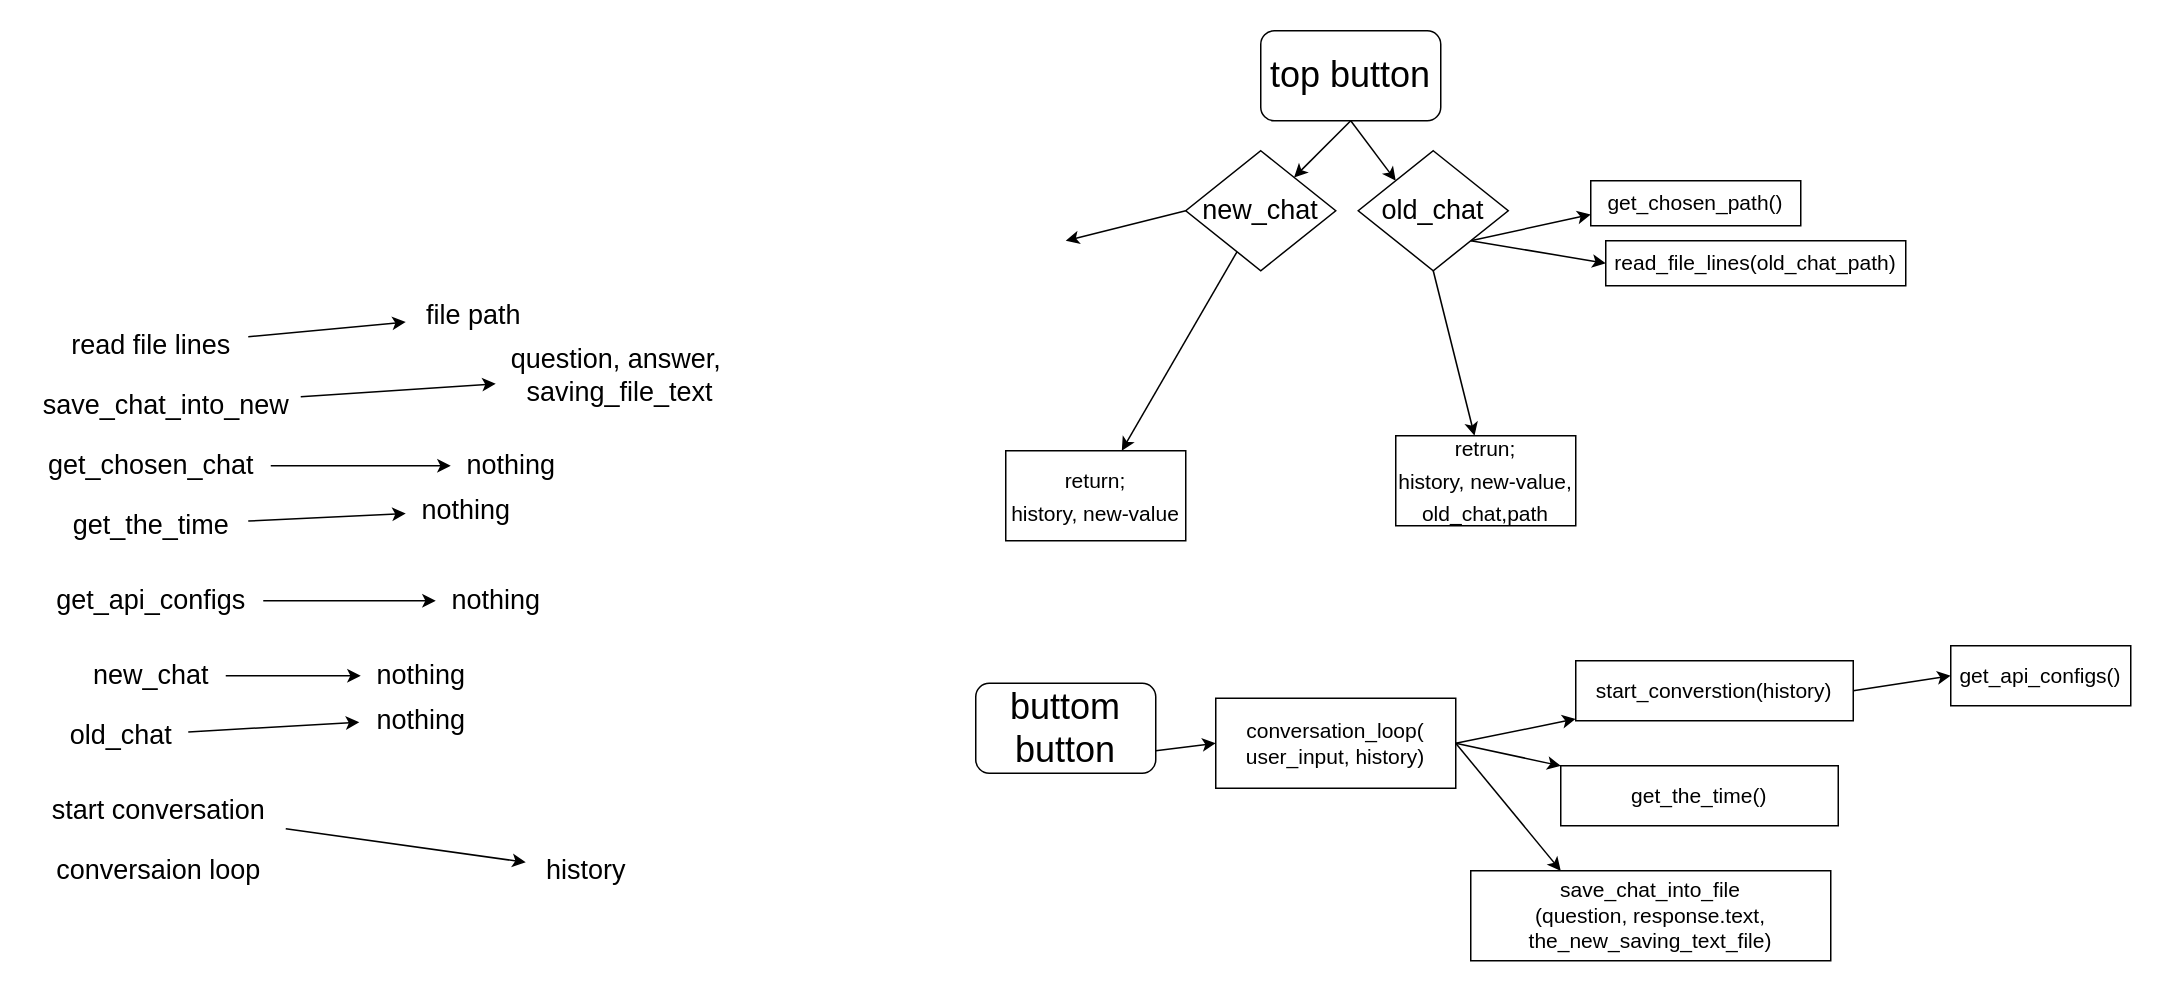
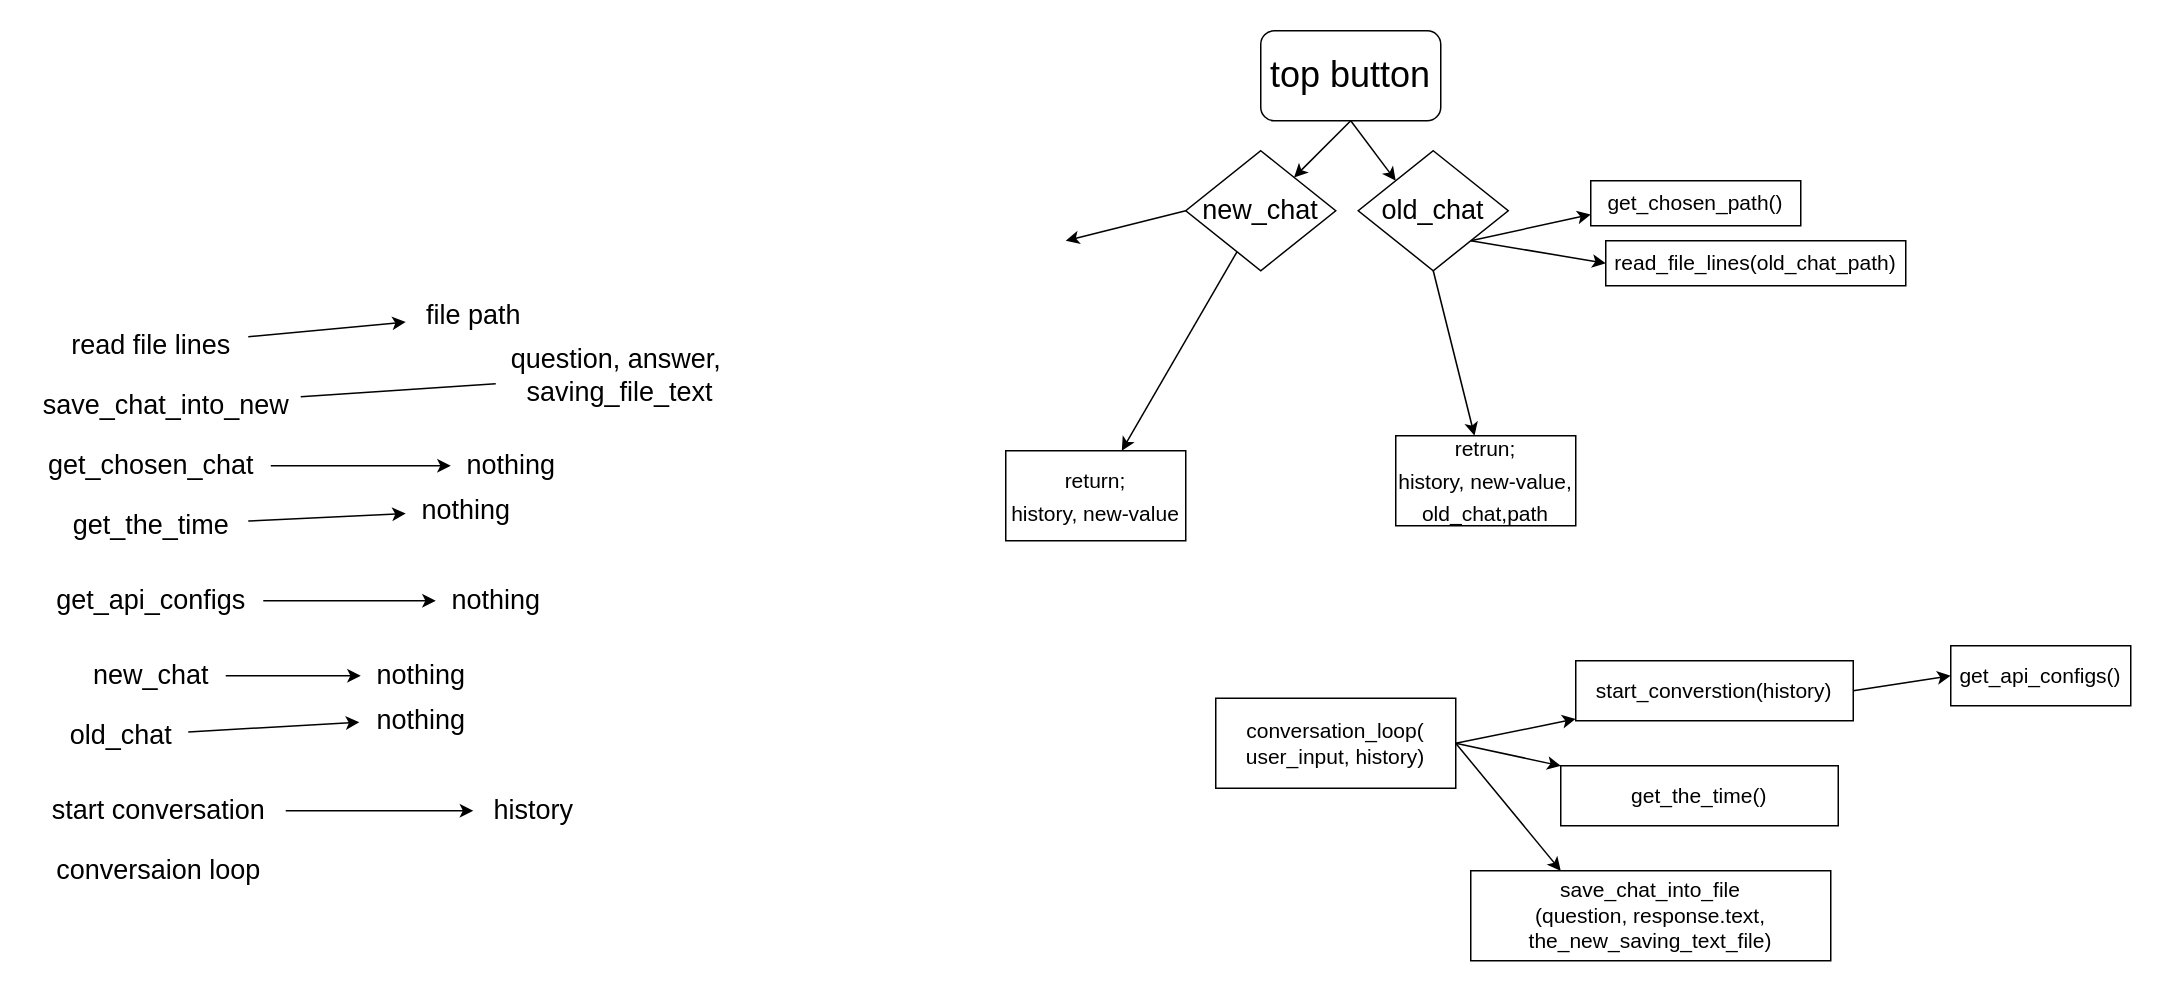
- <mxCell id="10" value="" style="edgeStyle=none;html=1;fontSize=18;" edge="1" parent="1" source="11" target="26"><mxGeometry relative="1" as="geometry" /></mxCell>
+ <mxCell id="10" value="" style="edgeStyle=none;html=1;fontSize=18;endArrow=none;" edge="1" parent="1" source="11" target="26"><mxGeometry relative="1" as="geometry" /></mxCell>
- <mxCell id="7" value="&lt;font style=&quot;font-size: 24px;&quot;&gt;buttom button&lt;/font&gt;" style="whiteSpace=wrap;html=1;rounded=1;" vertex="1" parent="1"><mxGeometry x="650" y="455" width="120" height="60" as="geometry" /></mxCell>
- <mxCell id="6" style="edgeStyle=none;html=1;exitX=1;exitY=0.75;exitDx=0;exitDy=0;fontSize=14;entryX=0;entryY=0.5;entryDx=0;entryDy=0;" edge="1" parent="1" source="7" target="47"><mxGeometry relative="1" as="geometry"><mxPoint x="830" y="515" as="targetPoint" /></mxGeometry></mxCell>
- <mxCell id="32" value="history" style="text;html=1;align=center;verticalAlign=middle;resizable=0;points=[];autosize=1;strokeColor=none;fillColor=none;fontSize=18;" vertex="1" parent="1"><mxGeometry x="350" y="560" width="80" height="40" as="geometry" /></mxCell>
+ <mxCell id="32" value="history" style="text;html=1;align=center;verticalAlign=middle;resizable=0;points=[];autosize=1;strokeColor=none;fillColor=none;fontSize=18;" vertex="1" parent="1"><mxGeometry x="315" y="520" width="80" height="40" as="geometry" /></mxCell>
